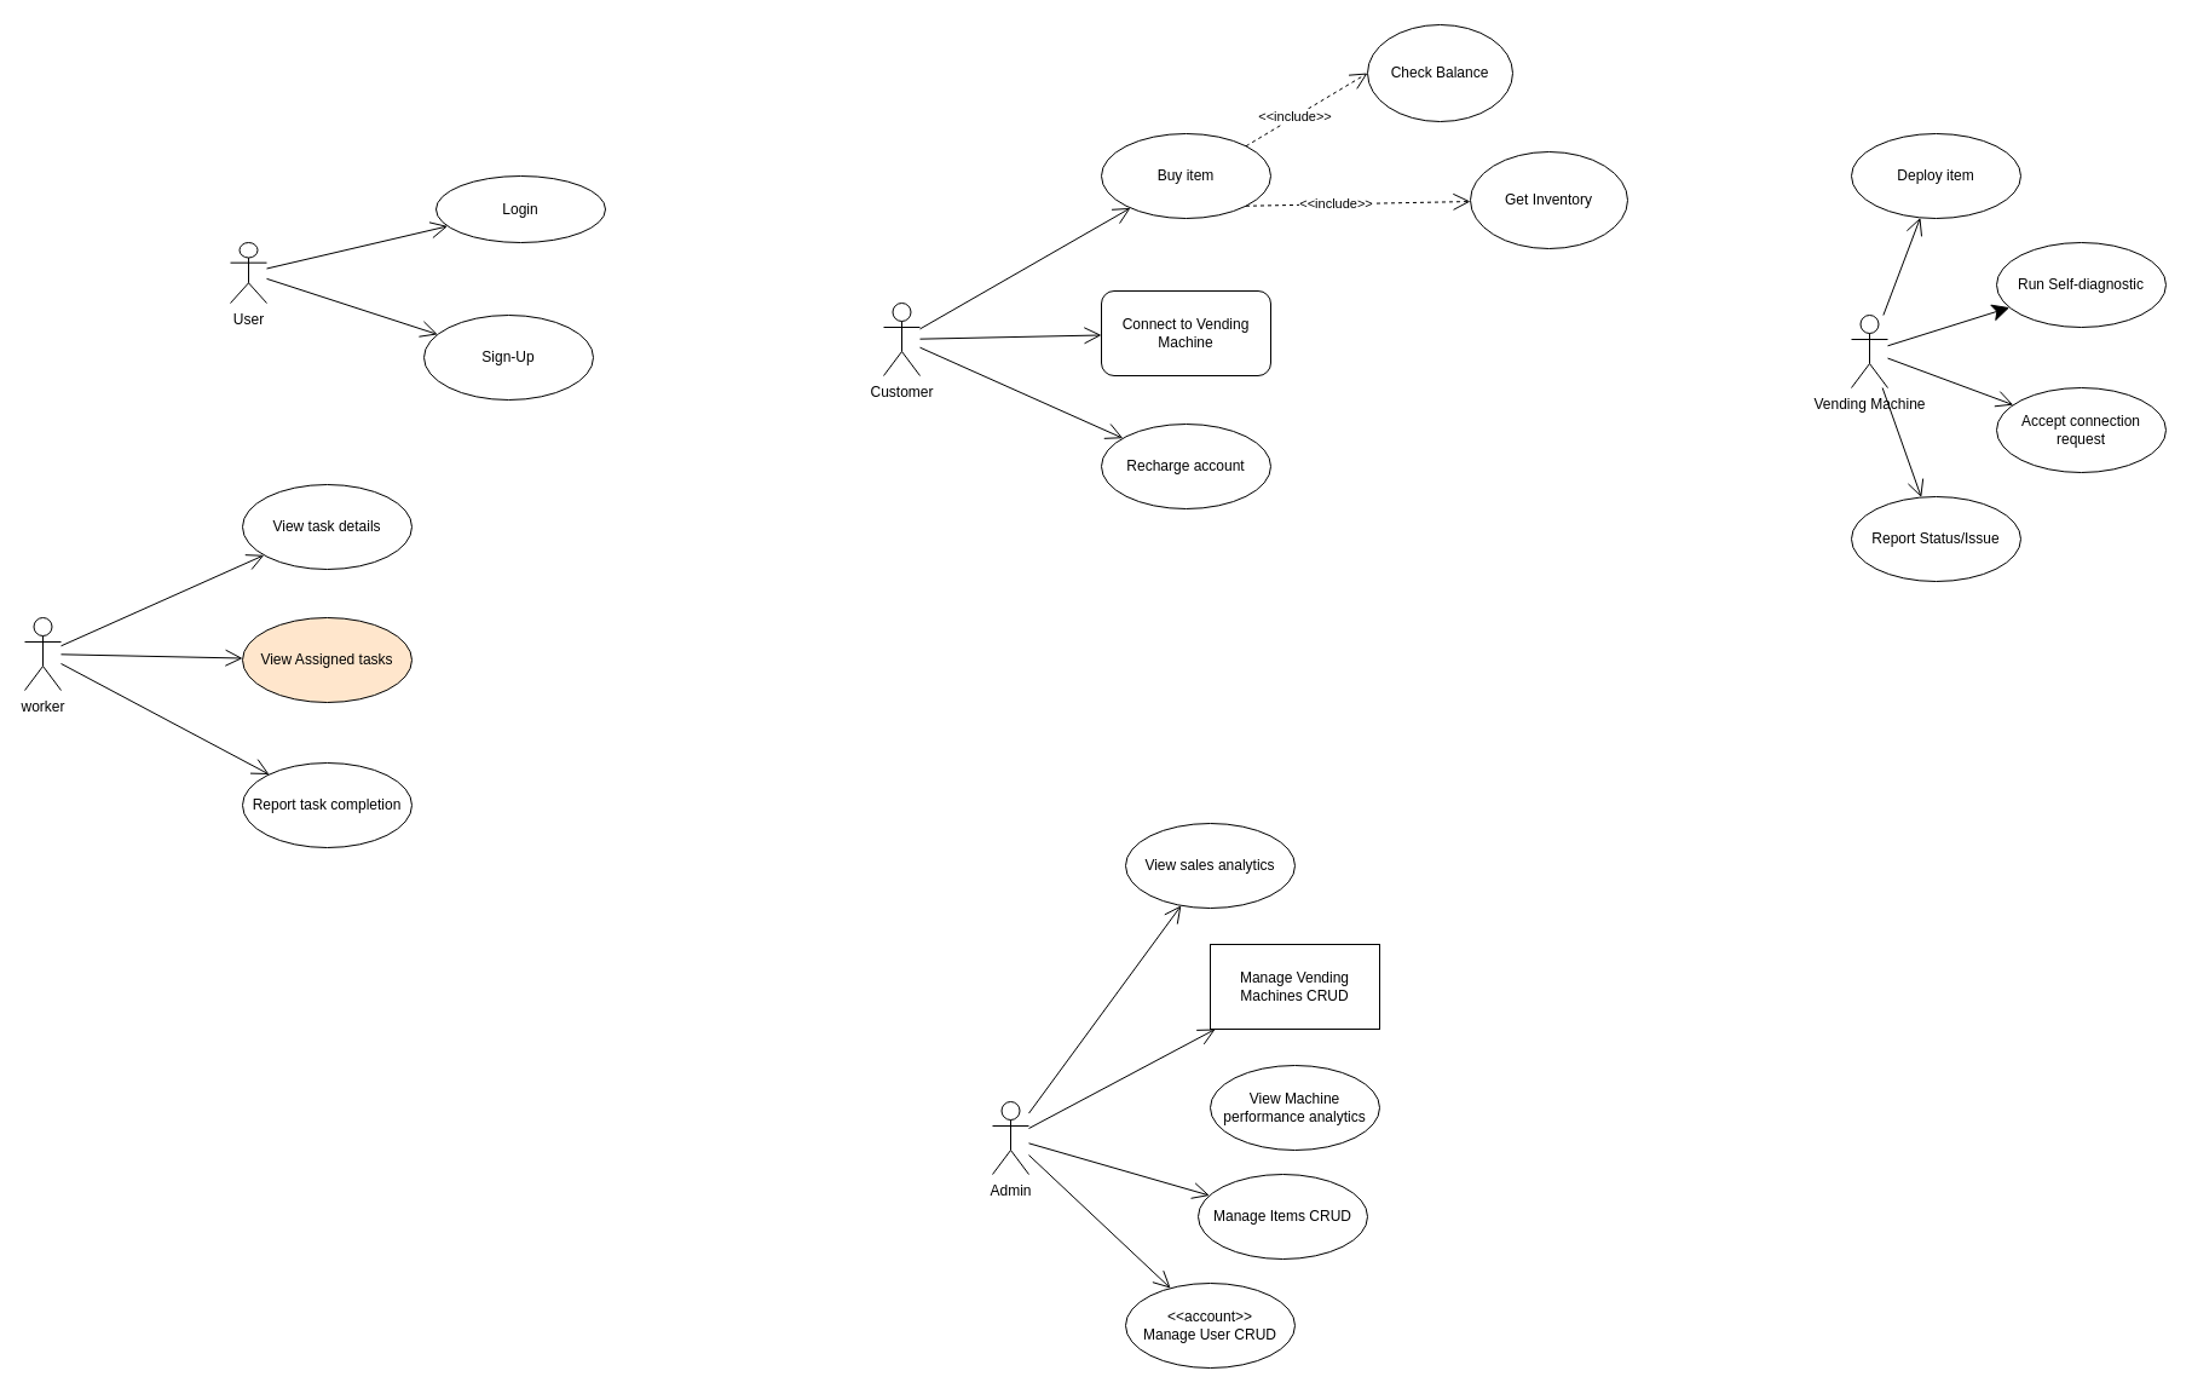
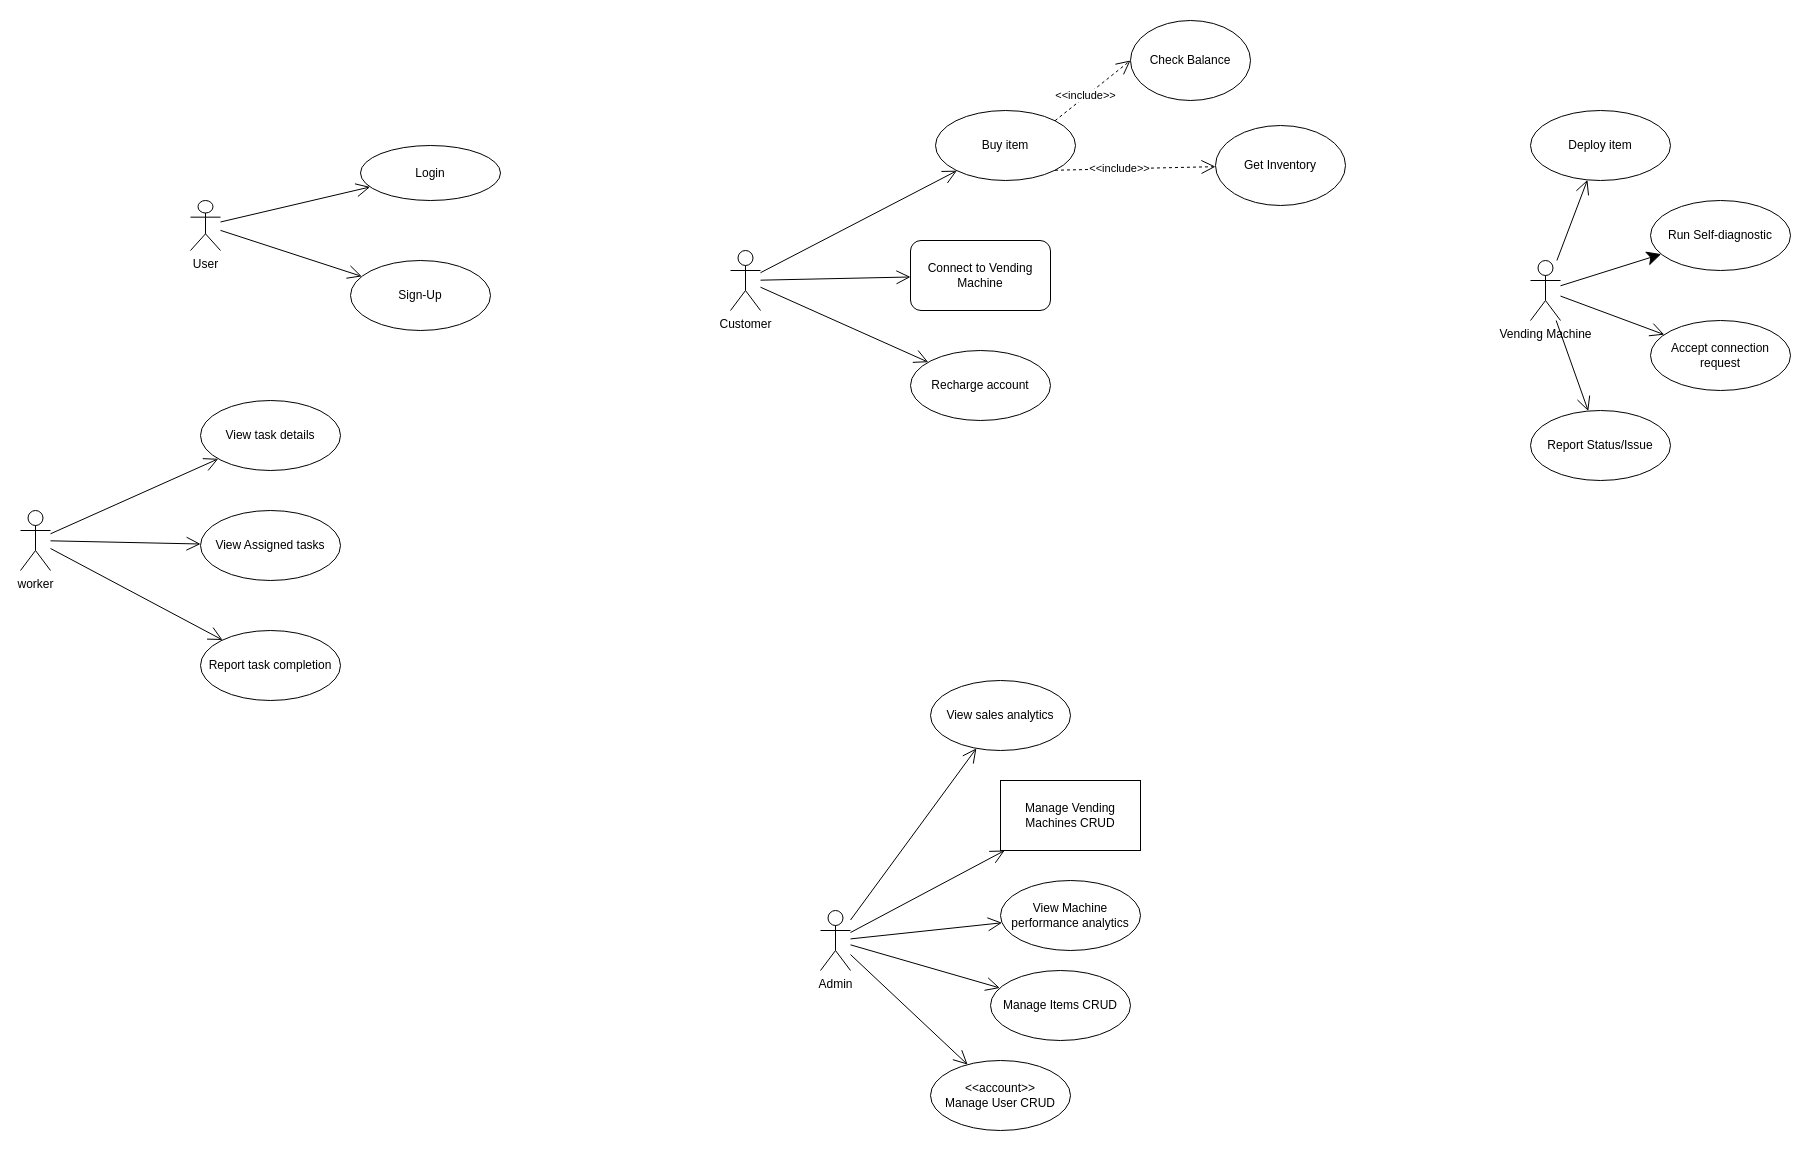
- <mxCell id="8" value="Buy item" style="ellipse;whiteSpace=wrap;html=1;" vertex="1" parent="1"><mxGeometry x="910" y="110" width="140" height="70" as="geometry" /></mxCell>
+ <mxCell id="8" value="Buy item" style="ellipse;whiteSpace=wrap;html=1;" vertex="1" parent="1"><mxGeometry x="935" y="110" width="140" height="70" as="geometry" /></mxCell>
- <mxCell id="10" value="View Assigned tasks" style="ellipse;whiteSpace=wrap;html=1;fillColor=#ffe6cc;" vertex="1" parent="1"><mxGeometry x="200" y="510" width="140" height="70" as="geometry" /></mxCell>
+ <mxCell id="10" value="View Assigned tasks" style="ellipse;whiteSpace=wrap;html=1;" vertex="1" parent="1"><mxGeometry x="200" y="510" width="140" height="70" as="geometry" /></mxCell>
+ <mxCell id="40" value="" style="endArrow=open;endFill=1;endSize=12;html=1;rounded=0;" edge="1" parent="1" source="3" target="38"><mxGeometry width="160" relative="1" as="geometry"><mxPoint x="950" y="820" as="sourcePoint" /><mxPoint x="1110" y="820" as="targetPoint" /></mxGeometry></mxCell>
